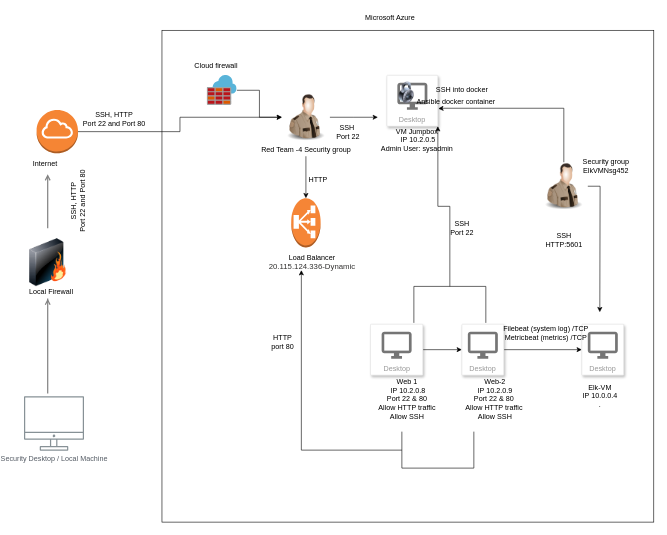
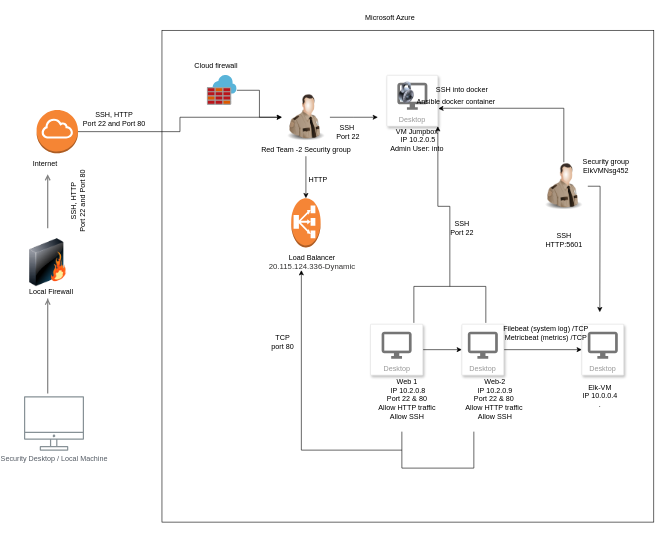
- <mxCell id="20" value="VM Jumpbox&lt;br&gt;&amp;nbsp;IP 10.2.0.5&lt;br&gt;Admin User: sysadmin&lt;br&gt;&amp;nbsp;" style="text;html=1;align=center;verticalAlign=middle;resizable=0;points=[];autosize=1;strokeColor=none;fillColor=none;" parent="1" vertex="1"><mxGeometry x="605" y="210" width="140" height="60" as="geometry" /></mxCell>
+ <mxCell id="20" value="VM Jumpbox&lt;br&gt;&amp;nbsp;IP 10.2.0.5&lt;br&gt;Admin User: into&lt;br&gt;&amp;nbsp;" style="text;html=1;align=center;verticalAlign=middle;resizable=0;points=[];autosize=1;strokeColor=none;fillColor=none;" parent="1" vertex="1"><mxGeometry x="605" y="210" width="140" height="60" as="geometry" /></mxCell>
- <mxCell id="15" value="Red Team -4 Security group&lt;br&gt;" style="text;html=1;align=center;verticalAlign=middle;resizable=0;points=[];autosize=1;strokeColor=none;fillColor=none;" parent="1" vertex="1"><mxGeometry x="410" y="240" width="160" height="20" as="geometry" /></mxCell>
+ <mxCell id="15" value="Red Team -2 Security group&lt;br&gt;" style="text;html=1;align=center;verticalAlign=middle;resizable=0;points=[];autosize=1;strokeColor=none;fillColor=none;" parent="1" vertex="1"><mxGeometry x="410" y="240" width="160" height="20" as="geometry" /></mxCell>
- <mxCell id="42" value="HTTP&lt;br&gt;port 80" style="text;html=1;align=center;verticalAlign=middle;resizable=0;points=[];autosize=1;strokeColor=none;fillColor=none;" parent="1" vertex="1"><mxGeometry x="426" y="555" width="50" height="30" as="geometry" /></mxCell>
+ <mxCell id="42" value="TCP&lt;br&gt;port 80" style="text;html=1;align=center;verticalAlign=middle;resizable=0;points=[];autosize=1;strokeColor=none;fillColor=none;" parent="1" vertex="1"><mxGeometry x="426" y="555" width="50" height="30" as="geometry" /></mxCell>
